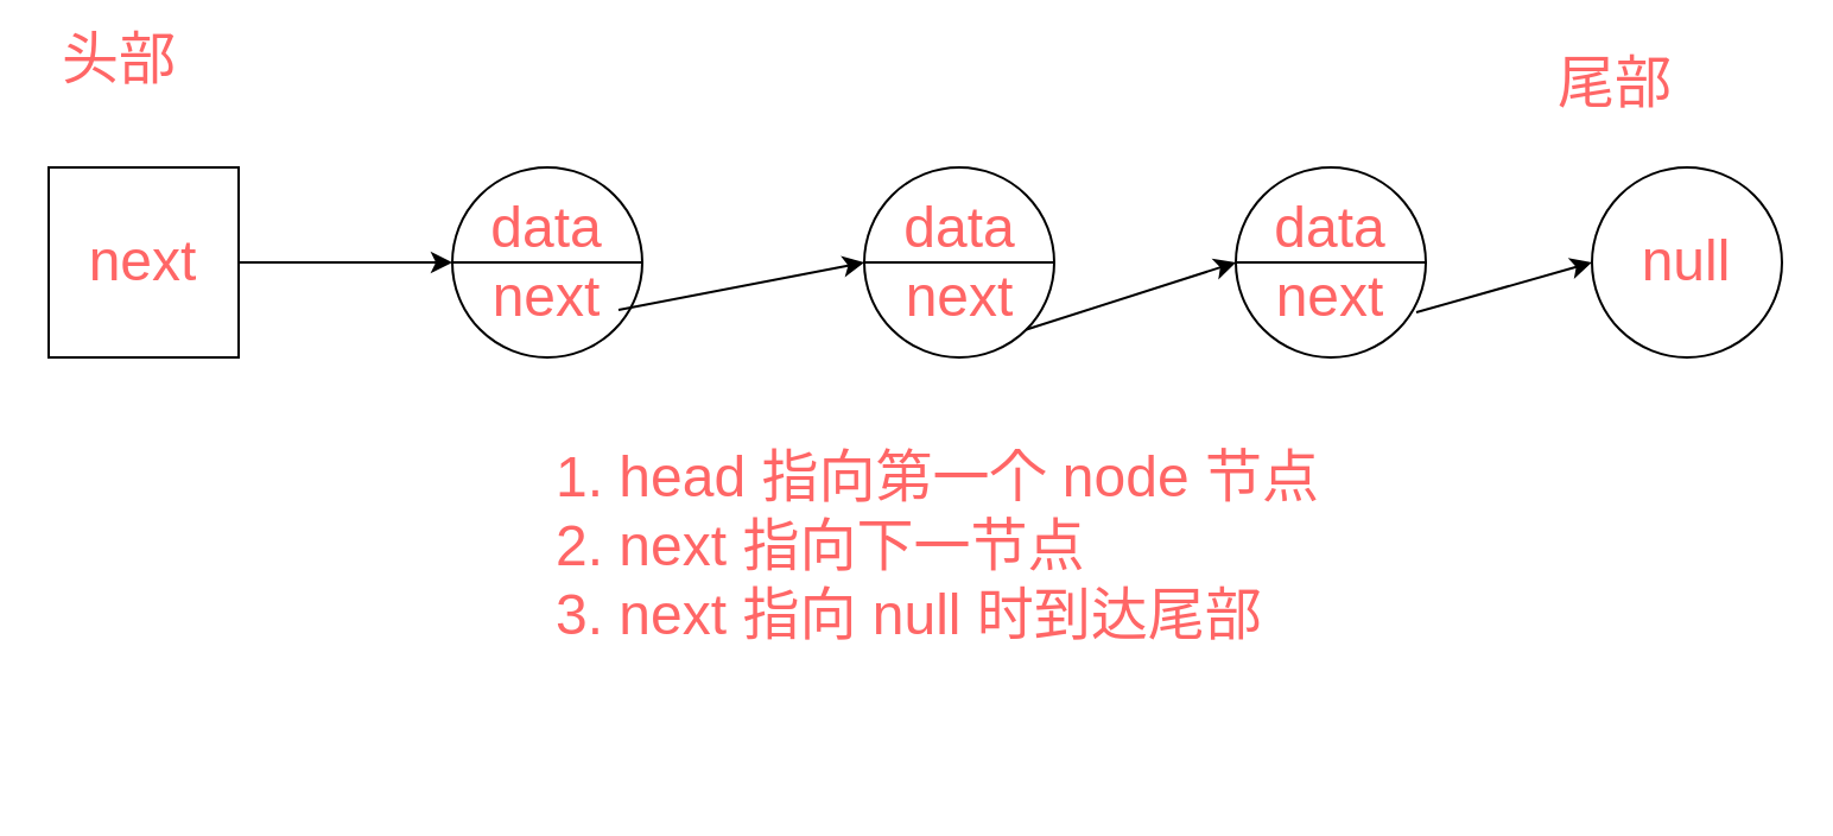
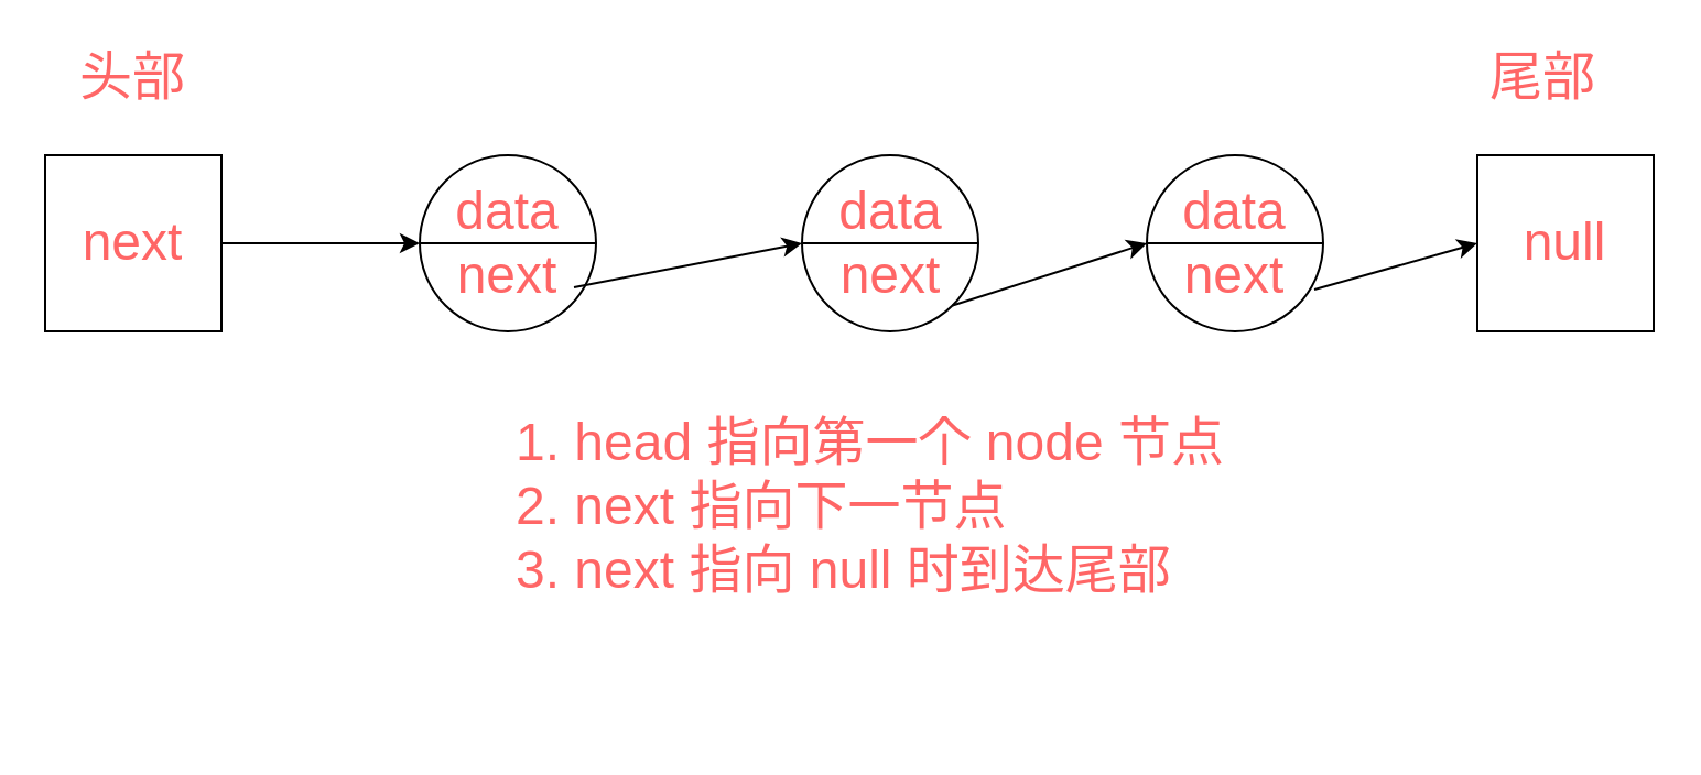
- <mxCell id="11" value="头部" style="text;html=1;strokeColor=none;fillColor=none;align=center;verticalAlign=middle;whiteSpace=wrap;rounded=0;fontSize=24;fontColor=#FF6666;" parent="1" vertex="1"><mxGeometry x="20" y="10" width="60" height="30" as="geometry" /></mxCell>
+ <mxCell id="11" value="头部" style="text;html=1;strokeColor=none;fillColor=none;align=center;verticalAlign=middle;whiteSpace=wrap;rounded=0;fontSize=24;fontColor=#FF6666;" parent="1" vertex="1"><mxGeometry x="30" y="20" width="60" height="30" as="geometry" /></mxCell>
- <mxCell id="12" value="尾部" style="text;html=1;strokeColor=none;fillColor=none;align=center;verticalAlign=middle;whiteSpace=wrap;rounded=0;fontSize=24;fontColor=#FF6666;" parent="1" vertex="1"><mxGeometry x="650" y="20" width="60" height="30" as="geometry" /></mxCell>
+ <mxCell id="12" value="尾部" style="text;html=1;strokeColor=none;fillColor=none;align=center;verticalAlign=middle;whiteSpace=wrap;rounded=0;fontSize=24;fontColor=#FF6666;" parent="1" vertex="1"><mxGeometry x="670" y="20" width="60" height="30" as="geometry" /></mxCell>
- <mxCell id="9" value="null" style="ellipse;whiteSpace=wrap;html=1;aspect=fixed;fontSize=24;fontColor=#FF6666;" parent="1" vertex="1"><mxGeometry x="670" y="70" width="80" height="80" as="geometry" /></mxCell>
+ <mxCell id="9" value="null" style="whiteSpace=wrap;html=1;aspect=fixed;fontSize=24;fontColor=#FF6666;rounded=0;" parent="1" vertex="1"><mxGeometry x="670" y="70" width="80" height="80" as="geometry" /></mxCell>
